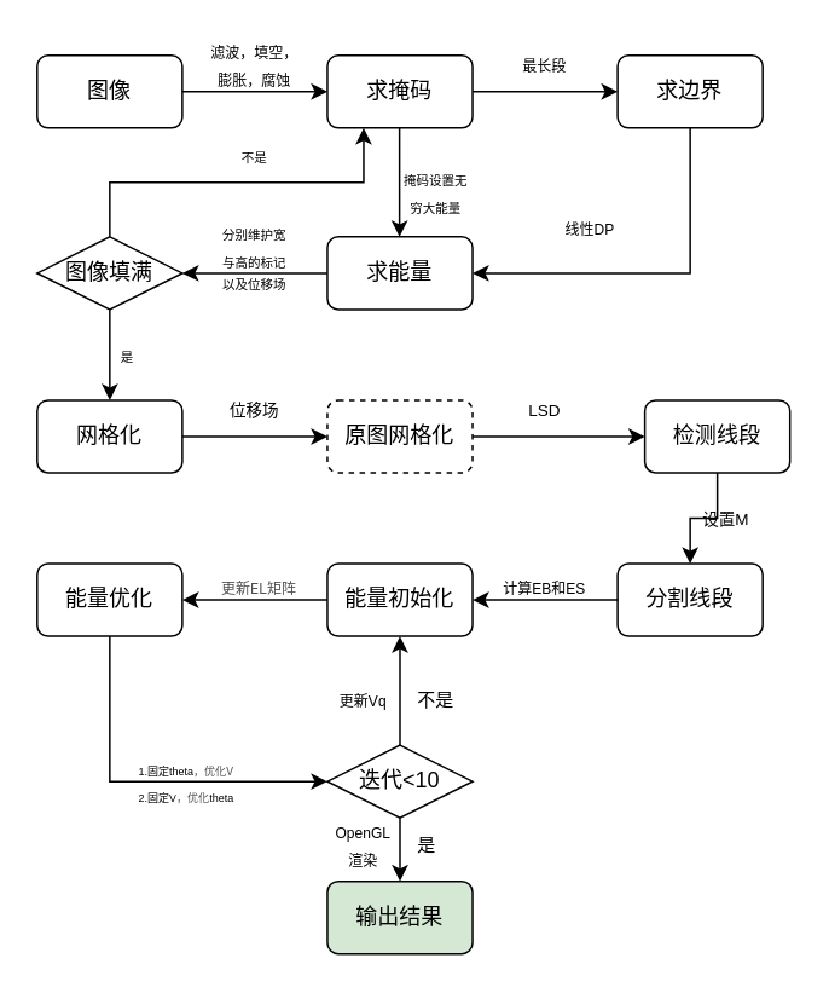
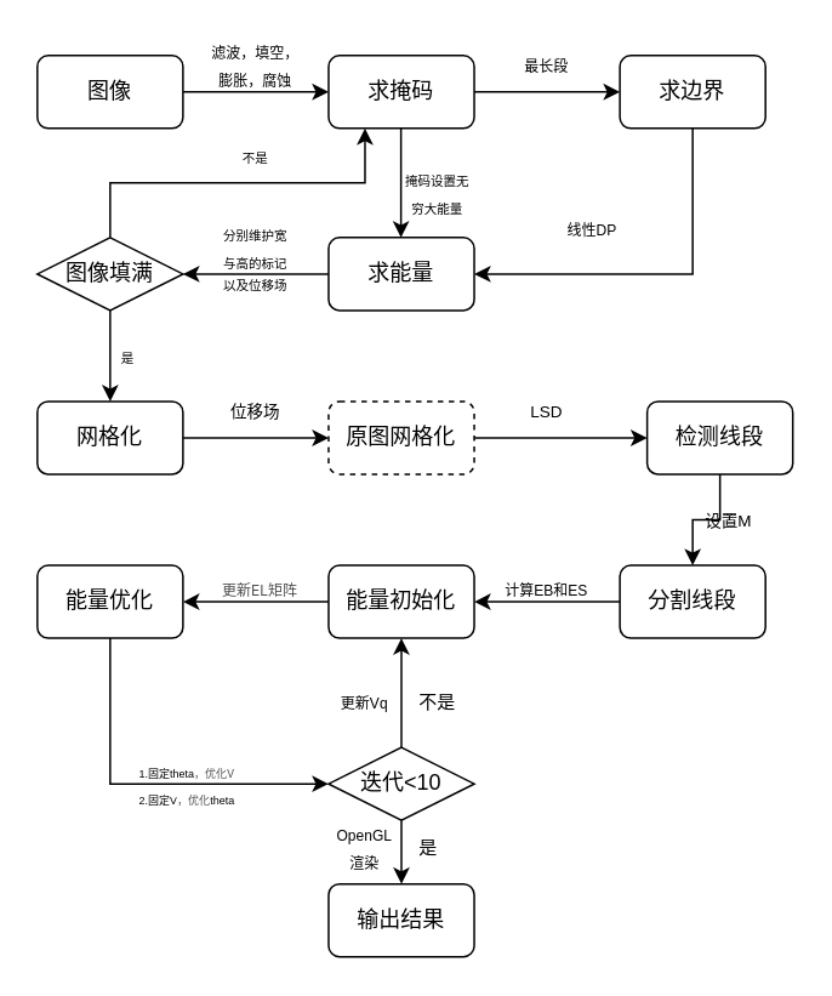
- <mxCell id="36" value="输出结果" style="rounded=1;whiteSpace=wrap;html=1;fillColor=#d5e8d4;" parent="1" vertex="1"><mxGeometry x="180" y="485" width="80" height="40" as="geometry" /></mxCell>
+ <mxCell id="36" value="输出结果" style="rounded=1;whiteSpace=wrap;html=1;" parent="1" vertex="1"><mxGeometry x="180" y="485" width="80" height="40" as="geometry" /></mxCell>
